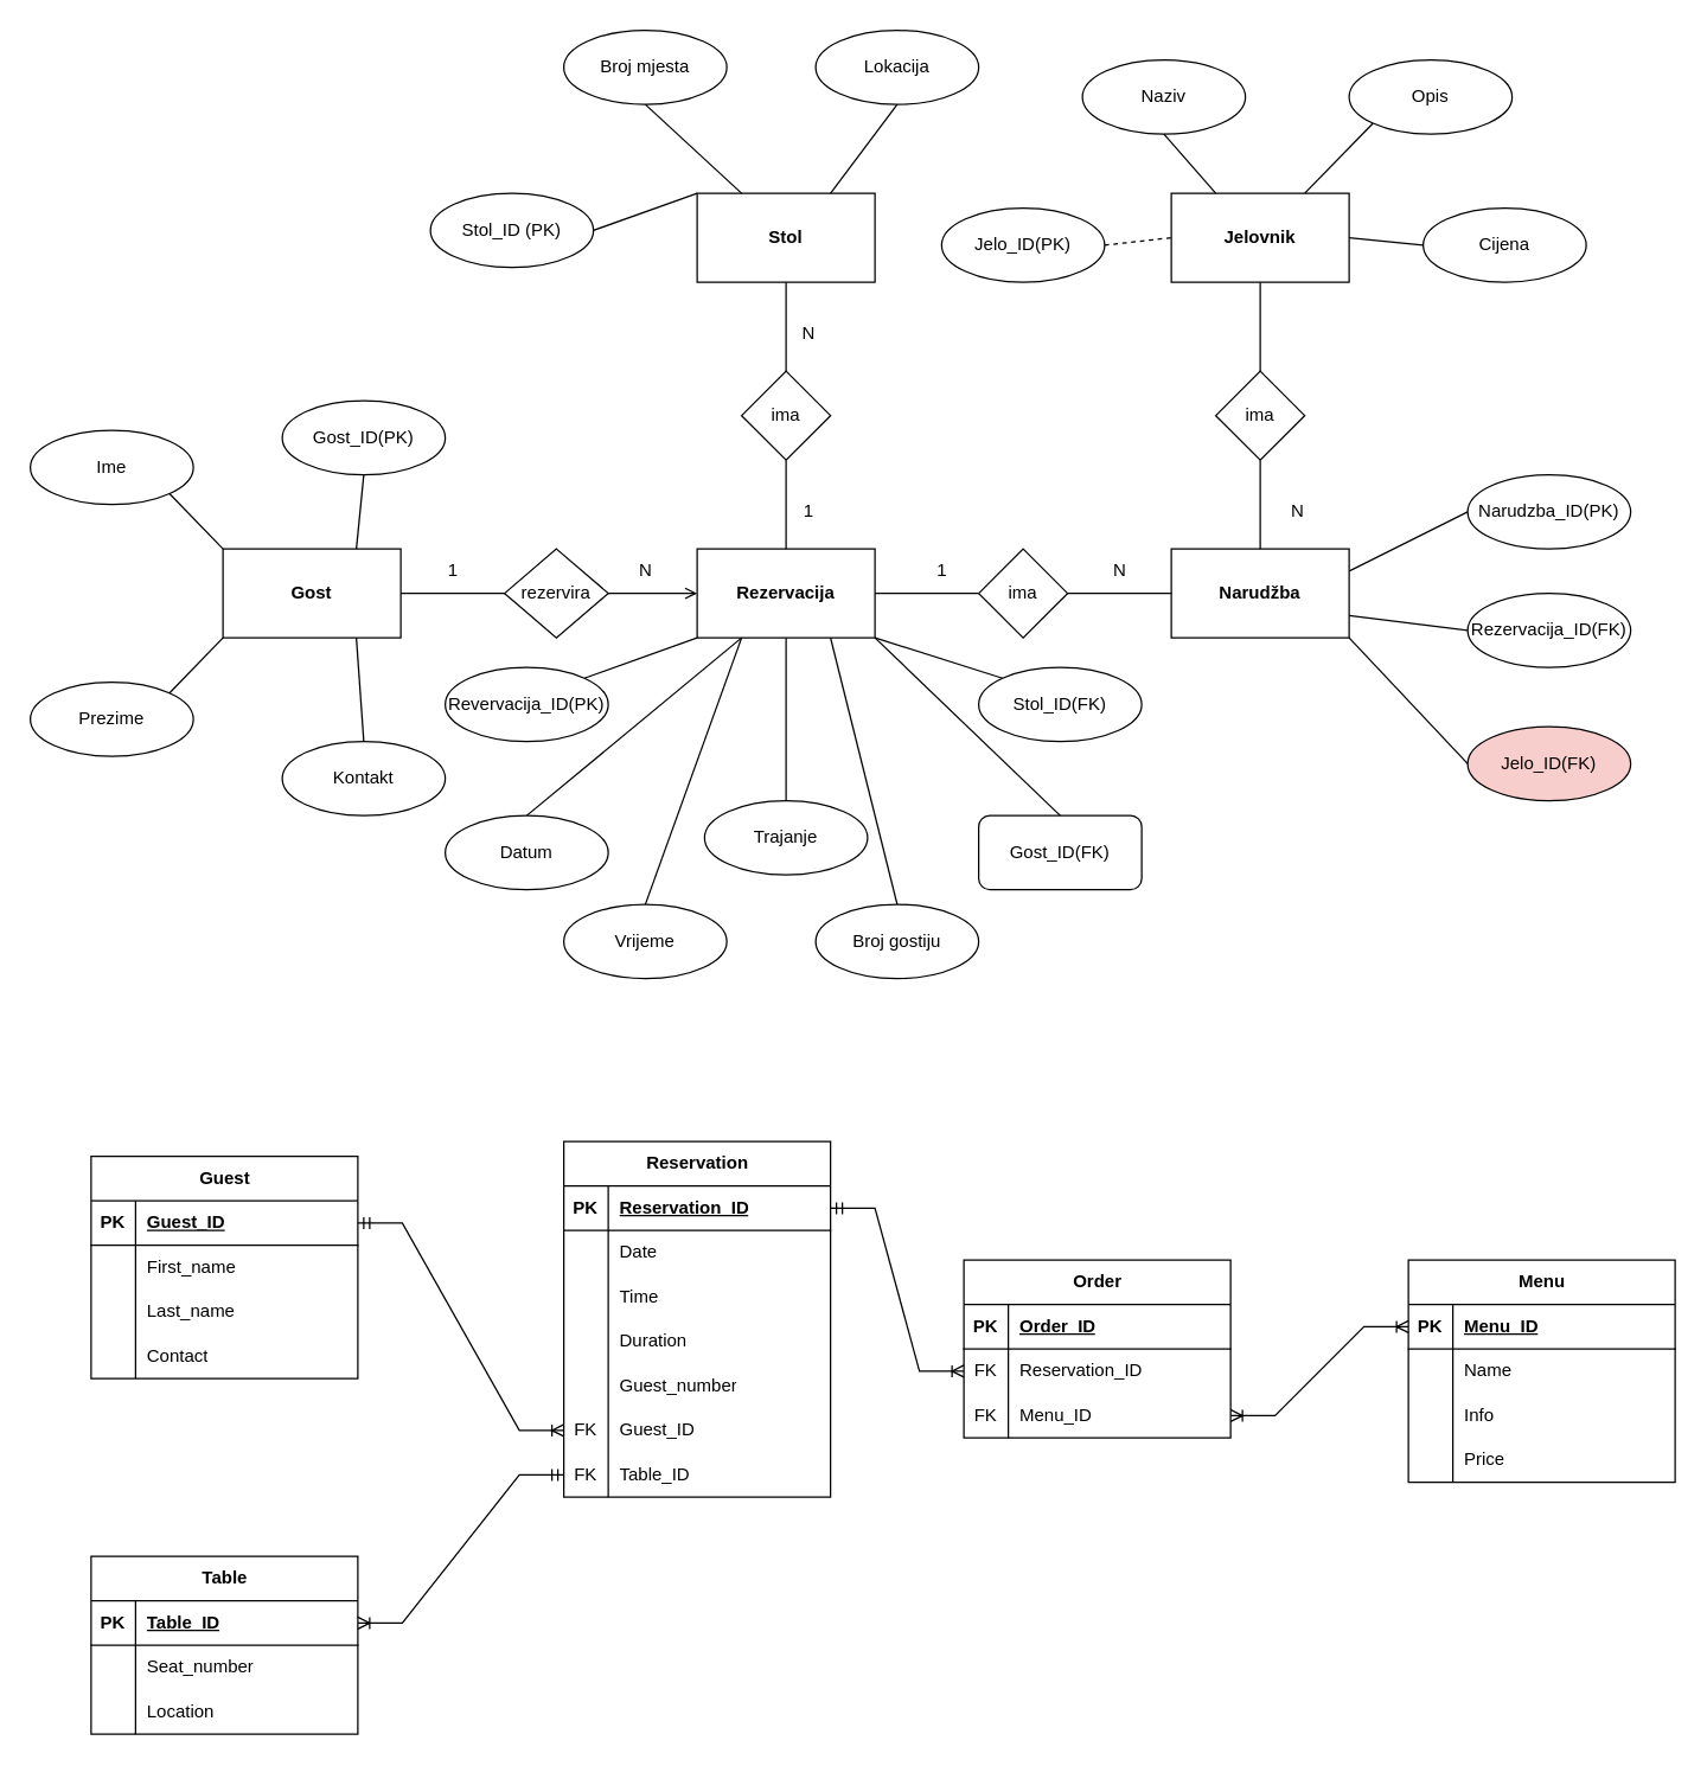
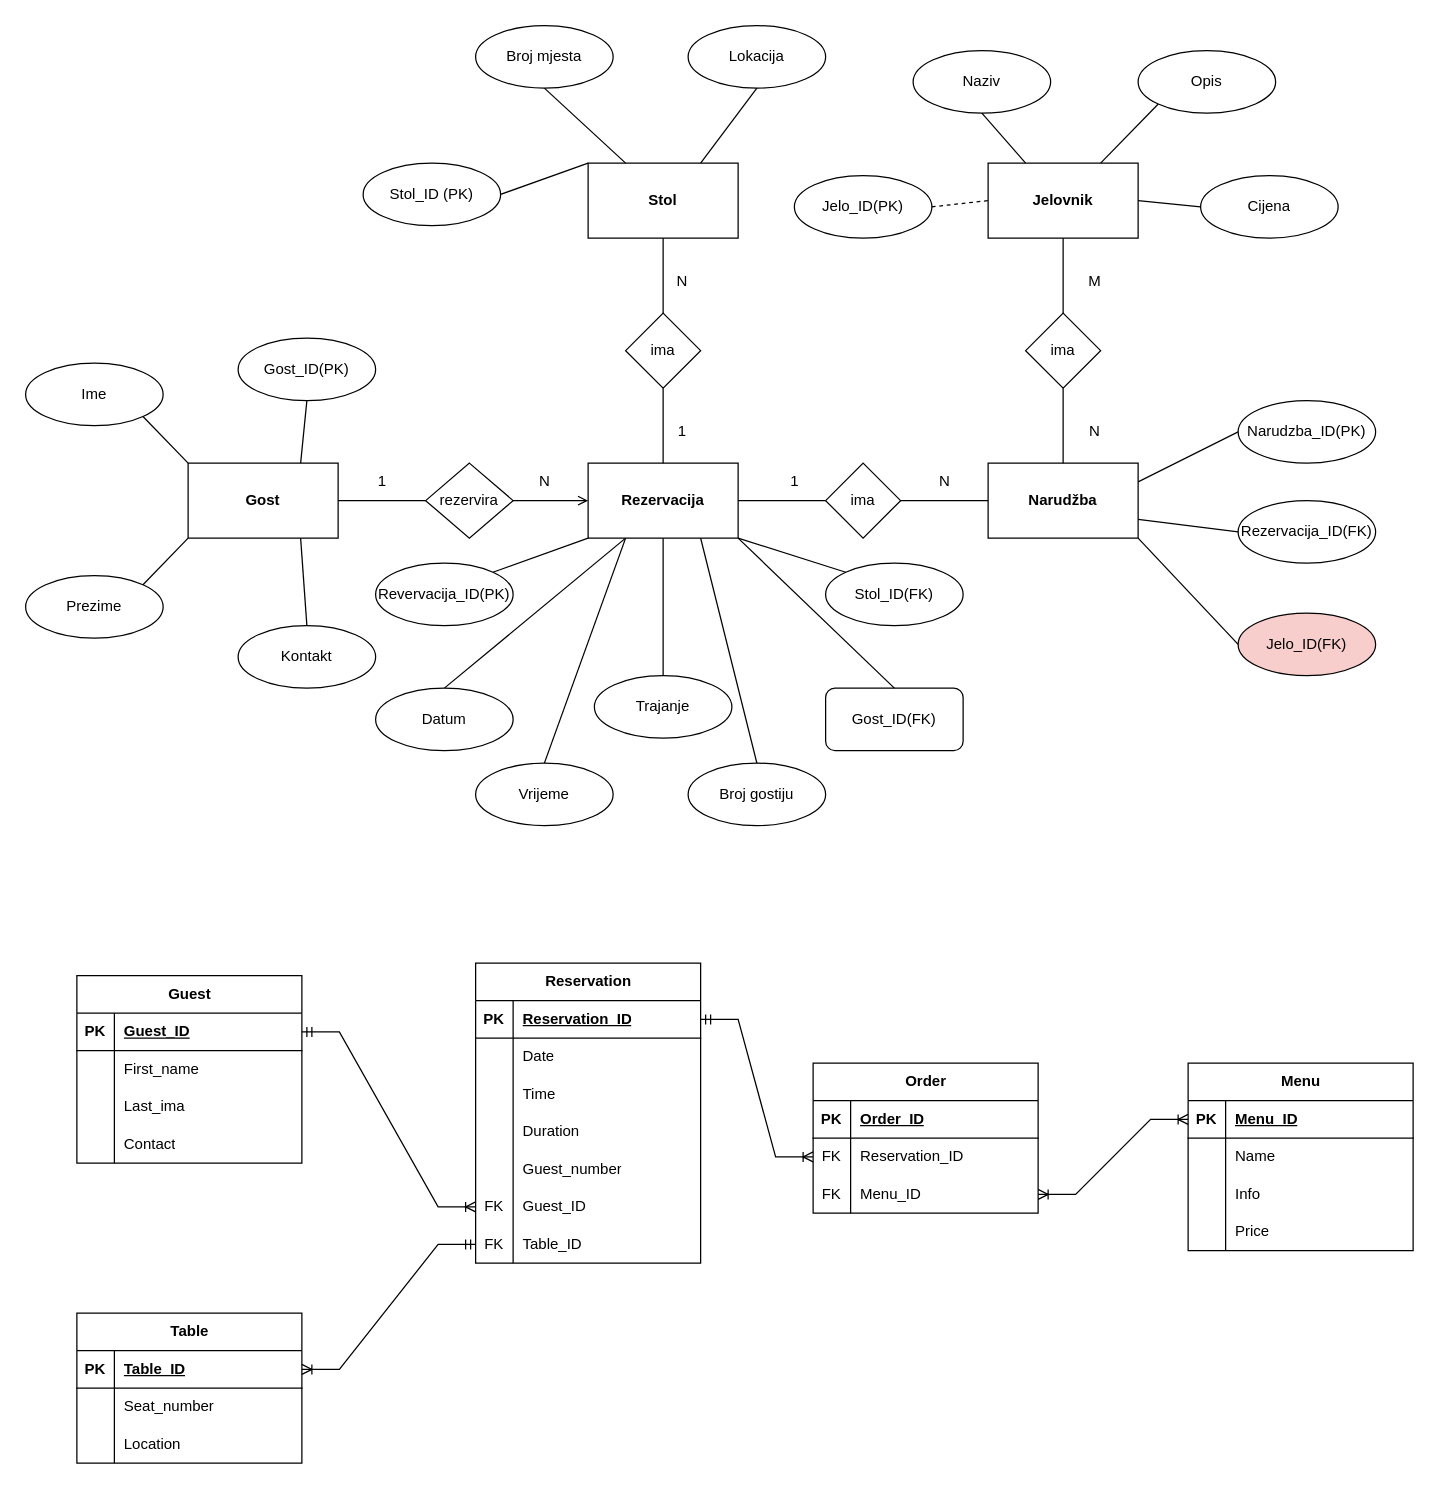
+ <mxCell id="29" value="M" style="text;html=1;align=center;verticalAlign=middle;resizable=0;points=[];autosize=1;strokeColor=none;fillColor=none;" vertex="1" parent="1"><mxGeometry x="860" y="210" width="30" height="30" as="geometry" /></mxCell>
- <mxCell id="76" value="Last_name" style="shape=partialRectangle;connectable=0;fillColor=none;top=0;left=0;bottom=0;right=0;align=left;spacingLeft=6;overflow=hidden;whiteSpace=wrap;html=1;" vertex="1" parent="74"><mxGeometry x="30" width="150" height="30" as="geometry"><mxRectangle width="150" height="30" as="alternateBounds" /></mxGeometry></mxCell>
+ <mxCell id="76" value="Last_ima" style="shape=partialRectangle;connectable=0;fillColor=none;top=0;left=0;bottom=0;right=0;align=left;spacingLeft=6;overflow=hidden;whiteSpace=wrap;html=1;" vertex="1" parent="74"><mxGeometry x="30" width="150" height="30" as="geometry"><mxRectangle width="150" height="30" as="alternateBounds" /></mxGeometry></mxCell>
